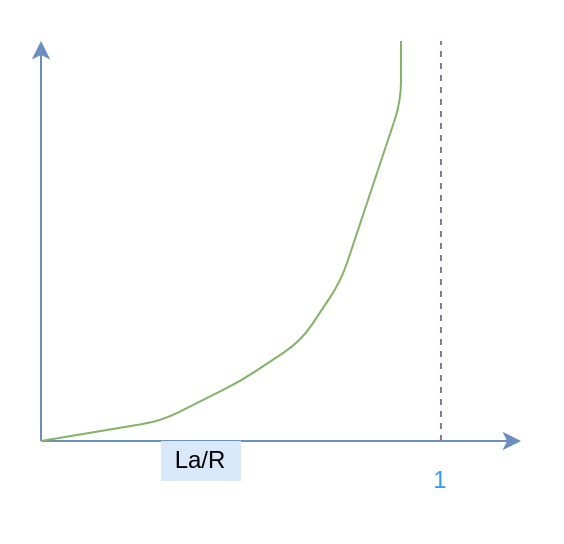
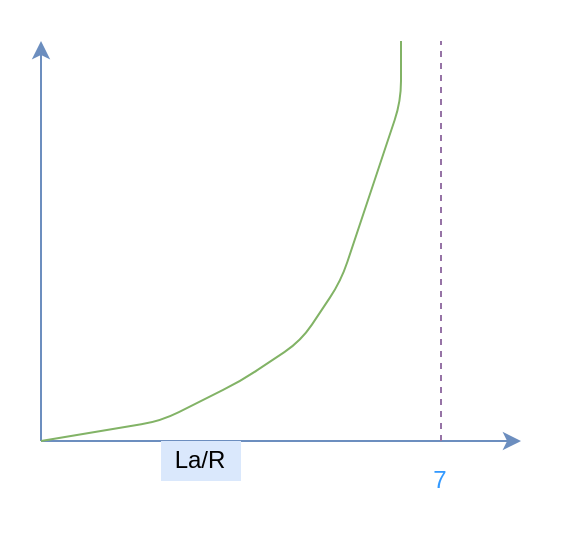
- <mxCell id="5" value="1" style="text;html=1;strokeColor=none;fillColor=#ffffff;align=center;verticalAlign=middle;whiteSpace=wrap;rounded=0;fontColor=#3399FF;" vertex="1" parent="1"><mxGeometry x="200" y="230" width="40" height="20" as="geometry" /></mxCell>
+ <mxCell id="5" value="7" style="text;html=1;strokeColor=none;fillColor=#ffffff;align=center;verticalAlign=middle;whiteSpace=wrap;rounded=0;fontColor=#3399FF;" vertex="1" parent="1"><mxGeometry x="200" y="230" width="40" height="20" as="geometry" /></mxCell>
